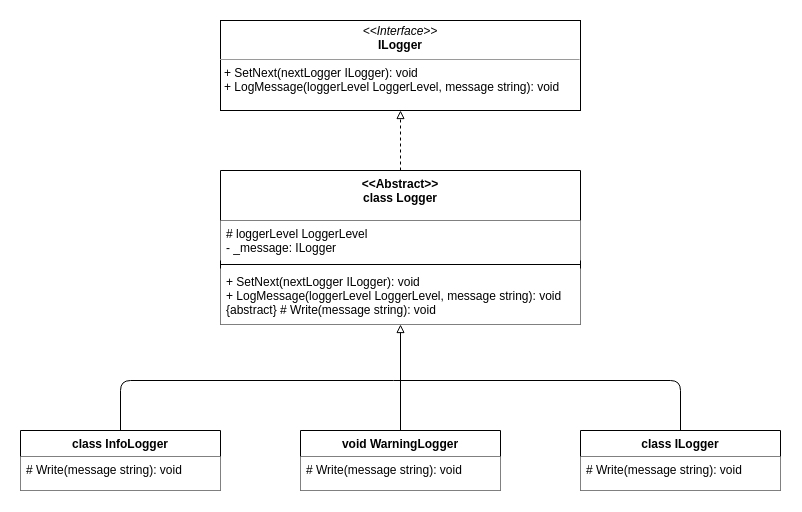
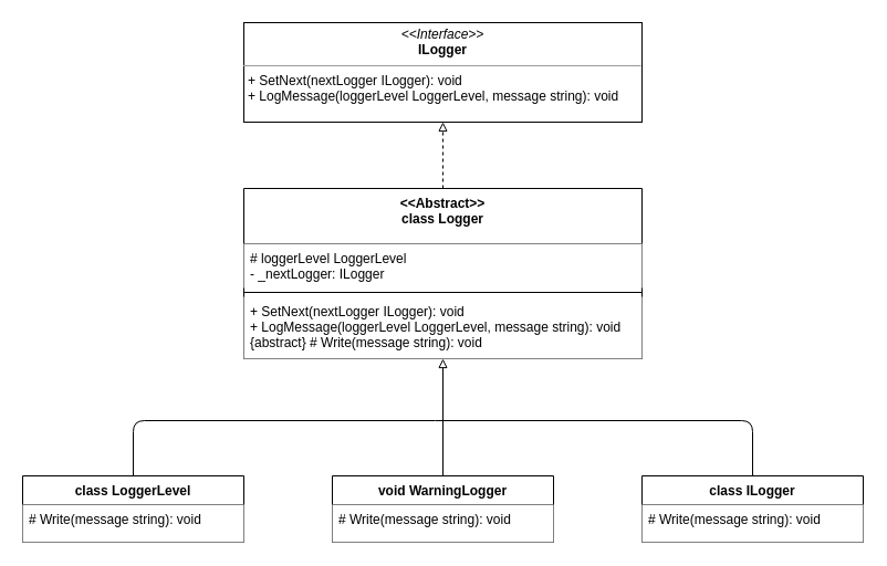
- <mxCell id="5" value="# loggerLevel LoggerLevel&#10;- _message: ILogger" style="text;strokeColor=none;fillColor=default;align=left;verticalAlign=top;spacingLeft=4;spacingRight=4;overflow=hidden;rotatable=0;points=[[0,0.5],[1,0.5]];portConstraint=eastwest;" vertex="1" parent="4"><mxGeometry y="50" width="360" height="40" as="geometry" /></mxCell>
+ <mxCell id="5" value="# loggerLevel LoggerLevel&#10;- _nextLogger: ILogger" style="text;strokeColor=none;fillColor=default;align=left;verticalAlign=top;spacingLeft=4;spacingRight=4;overflow=hidden;rotatable=0;points=[[0,0.5],[1,0.5]];portConstraint=eastwest;" vertex="1" parent="4"><mxGeometry y="50" width="360" height="40" as="geometry" /></mxCell>
- <mxCell id="9" value="class InfoLogger" style="swimlane;fontStyle=1;align=center;verticalAlign=top;childLayout=stackLayout;horizontal=1;startSize=26;horizontalStack=0;resizeParent=1;resizeParentMax=0;resizeLast=0;collapsible=1;marginBottom=0;fillColor=default;" vertex="1" parent="1"><mxGeometry x="20" y="430" width="200" height="60" as="geometry" /></mxCell>
+ <mxCell id="9" value="class LoggerLevel" style="swimlane;fontStyle=1;align=center;verticalAlign=top;childLayout=stackLayout;horizontal=1;startSize=26;horizontalStack=0;resizeParent=1;resizeParentMax=0;resizeLast=0;collapsible=1;marginBottom=0;fillColor=default;" vertex="1" parent="1"><mxGeometry x="20" y="430" width="200" height="60" as="geometry" /></mxCell>
